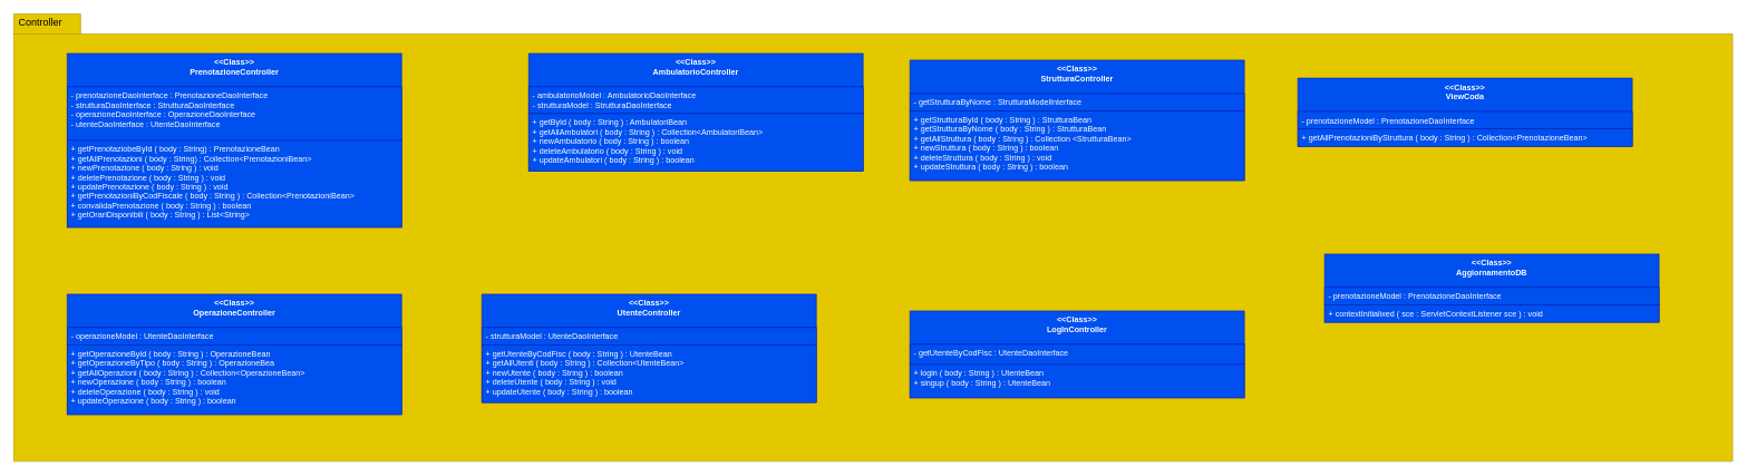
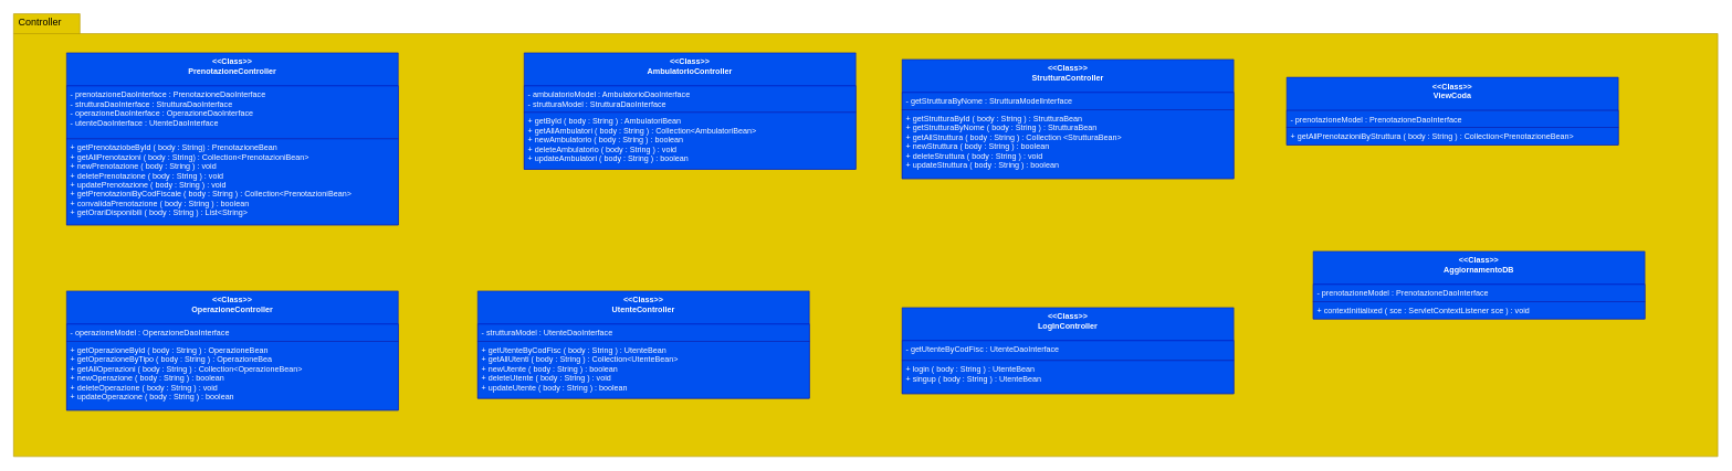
- <mxCell id="5" value="- operazioneModel : UtenteDaoInterface" style="text;strokeColor=#001DBC;fillColor=#0050ef;align=left;verticalAlign=top;spacingLeft=4;spacingRight=4;overflow=hidden;rotatable=0;points=[[0,0.5],[1,0.5]];portConstraint=eastwest;fontColor=#ffffff;" parent="4" vertex="1"><mxGeometry y="50" width="500" height="26" as="geometry" /></mxCell>
+ <mxCell id="5" value="- operazioneModel : OperazioneDaoInterface" style="text;strokeColor=#001DBC;fillColor=#0050ef;align=left;verticalAlign=top;spacingLeft=4;spacingRight=4;overflow=hidden;rotatable=0;points=[[0,0.5],[1,0.5]];portConstraint=eastwest;fontColor=#ffffff;" parent="4" vertex="1"><mxGeometry y="50" width="500" height="26" as="geometry" /></mxCell>
